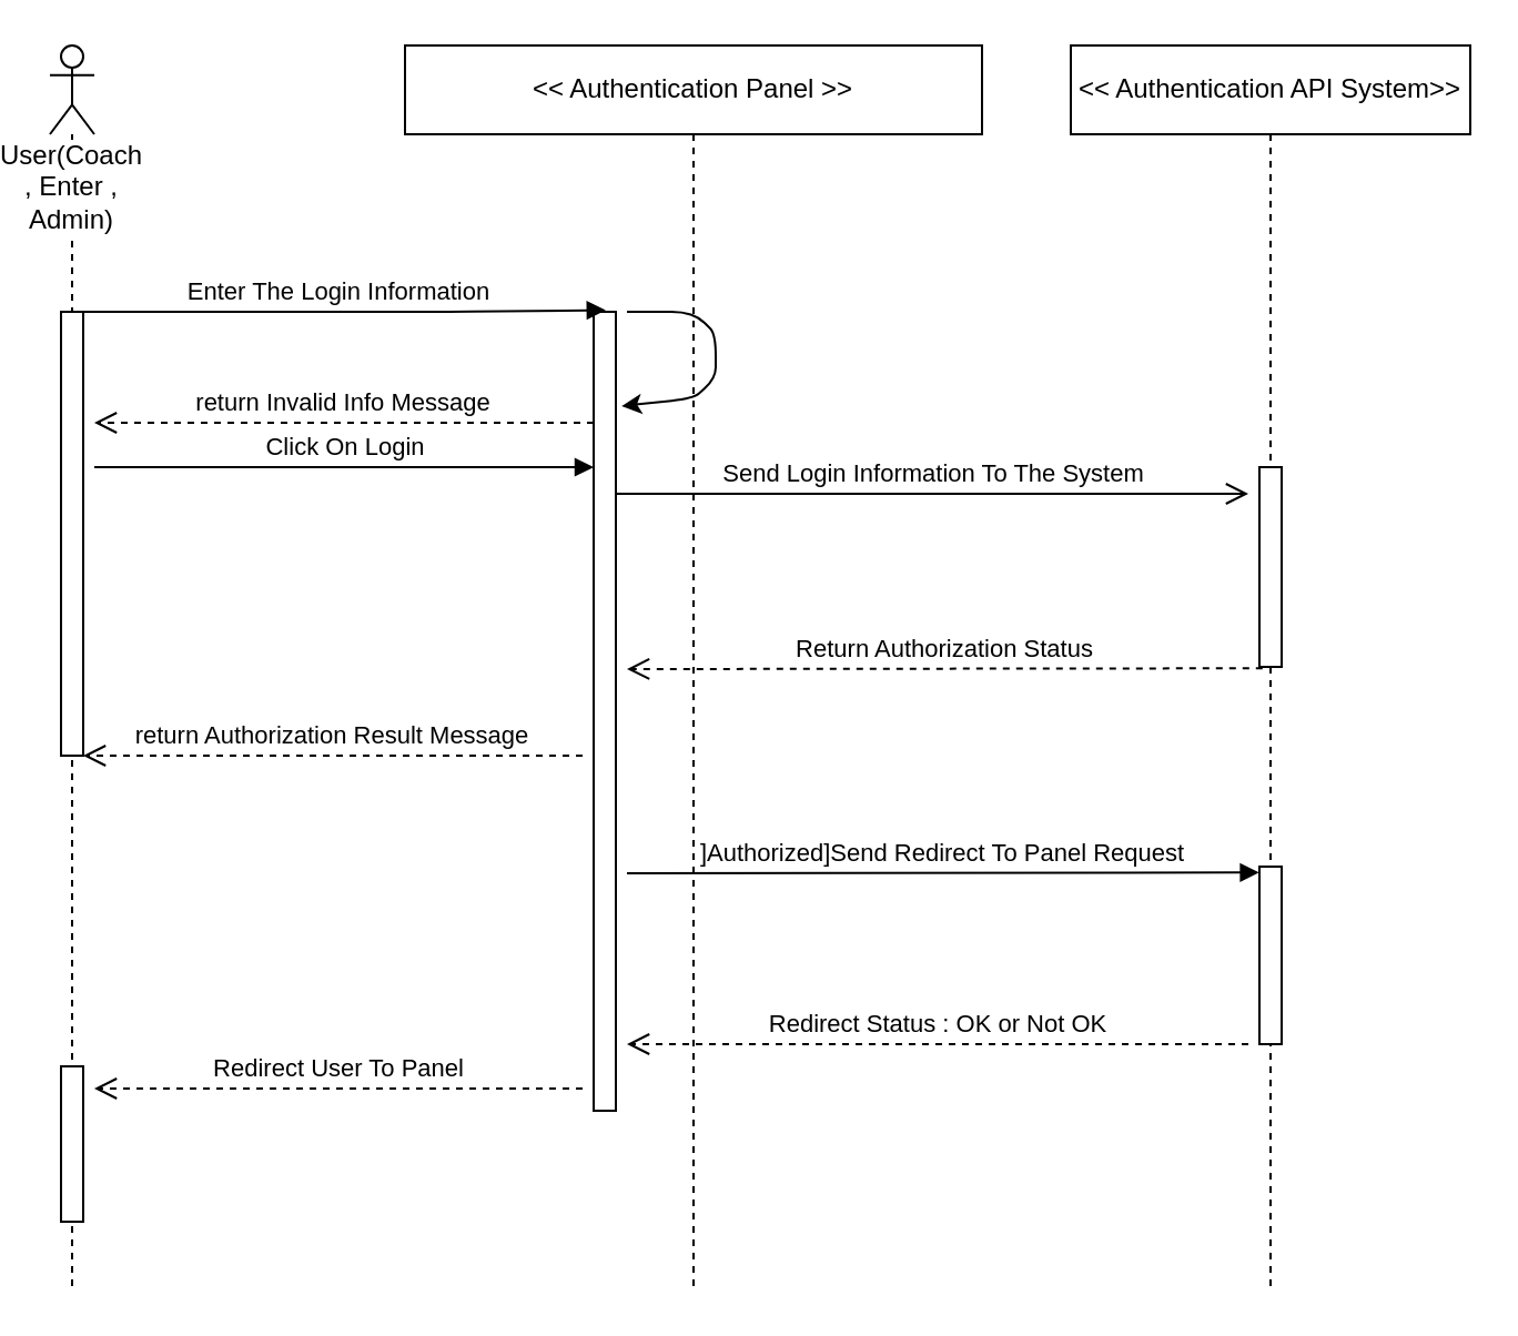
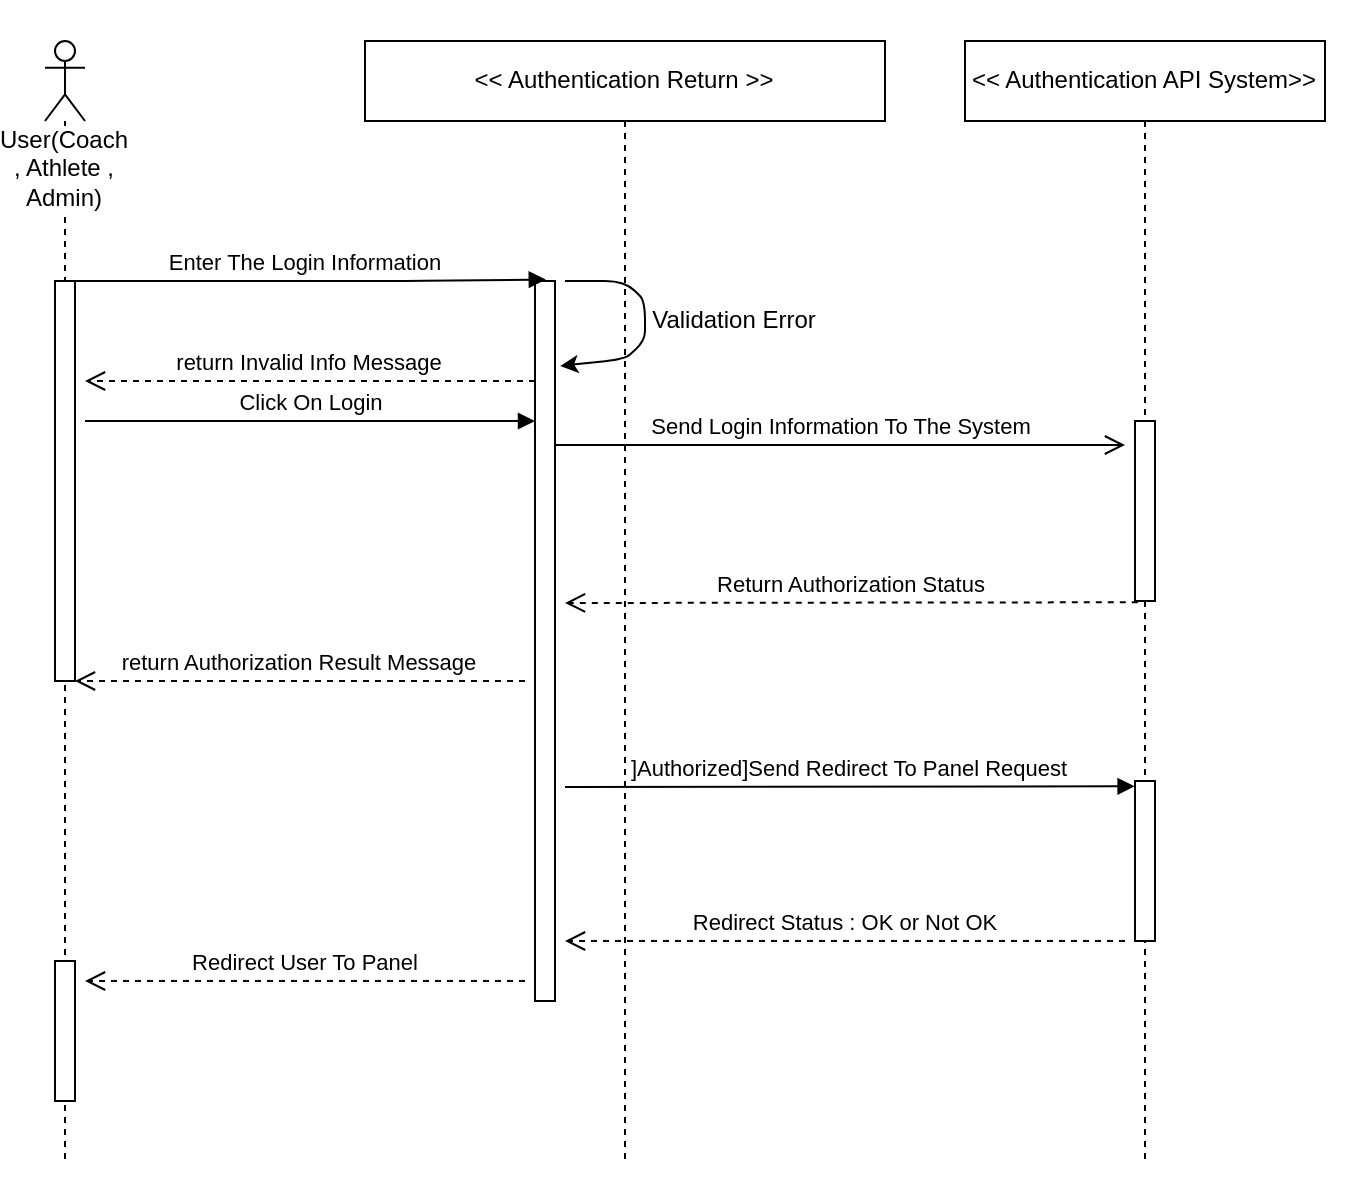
- <mxCell id="5" value="&amp;lt;&amp;lt; Authentication Panel &amp;gt;&amp;gt;" style="shape=umlLifeline;perimeter=lifelinePerimeter;whiteSpace=wrap;html=1;container=1;collapsible=0;recursiveResize=0;outlineConnect=0;" parent="1" vertex="1"><mxGeometry x="180" y="20" width="260" height="560" as="geometry" /></mxCell>
+ <mxCell id="5" value="&amp;lt;&amp;lt; Authentication Return &amp;gt;&amp;gt;" style="shape=umlLifeline;perimeter=lifelinePerimeter;whiteSpace=wrap;html=1;container=1;collapsible=0;recursiveResize=0;outlineConnect=0;" parent="1" vertex="1"><mxGeometry x="180" y="20" width="260" height="560" as="geometry" /></mxCell>
- <mxCell id="2" value="User(Coach , Enter , Admin)" style="shape=umlLifeline;participant=umlActor;perimeter=lifelinePerimeter;whiteSpace=wrap;html=1;container=1;collapsible=0;recursiveResize=0;verticalAlign=top;spacingTop=36;labelBackgroundColor=#ffffff;outlineConnect=0;" parent="1" vertex="1"><mxGeometry x="20" y="20" width="20" height="560" as="geometry" /></mxCell>
+ <mxCell id="2" value="User(Coach , Athlete , Admin)" style="shape=umlLifeline;participant=umlActor;perimeter=lifelinePerimeter;whiteSpace=wrap;html=1;container=1;collapsible=0;recursiveResize=0;verticalAlign=top;spacingTop=36;labelBackgroundColor=#ffffff;outlineConnect=0;" parent="1" vertex="1"><mxGeometry x="20" y="20" width="20" height="560" as="geometry" /></mxCell>
+ <mxCell id="9" value="Validation Error" style="text;html=1;strokeColor=none;fillColor=none;align=center;verticalAlign=middle;whiteSpace=wrap;rounded=0;" parent="5" vertex="1"><mxGeometry x="130" y="130" width="110" height="20" as="geometry" /></mxCell>
